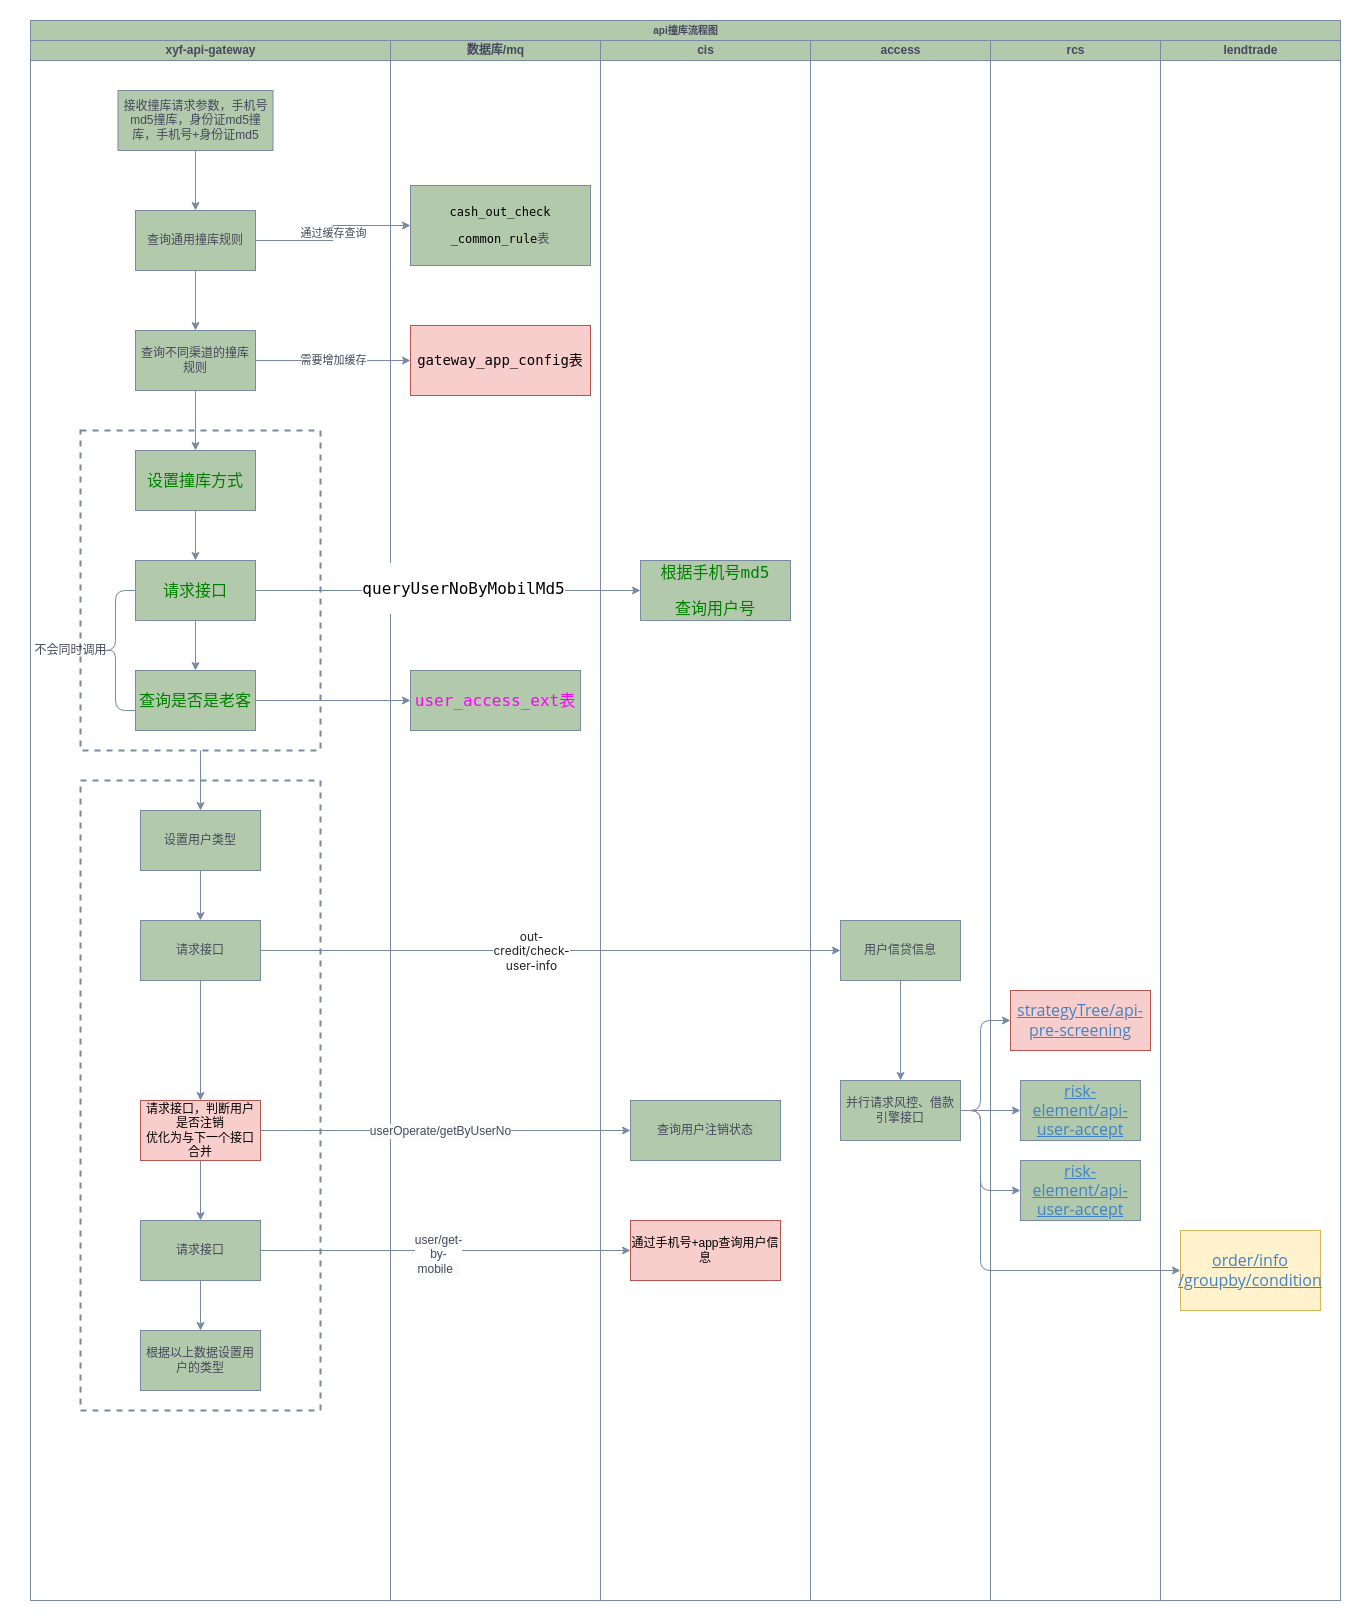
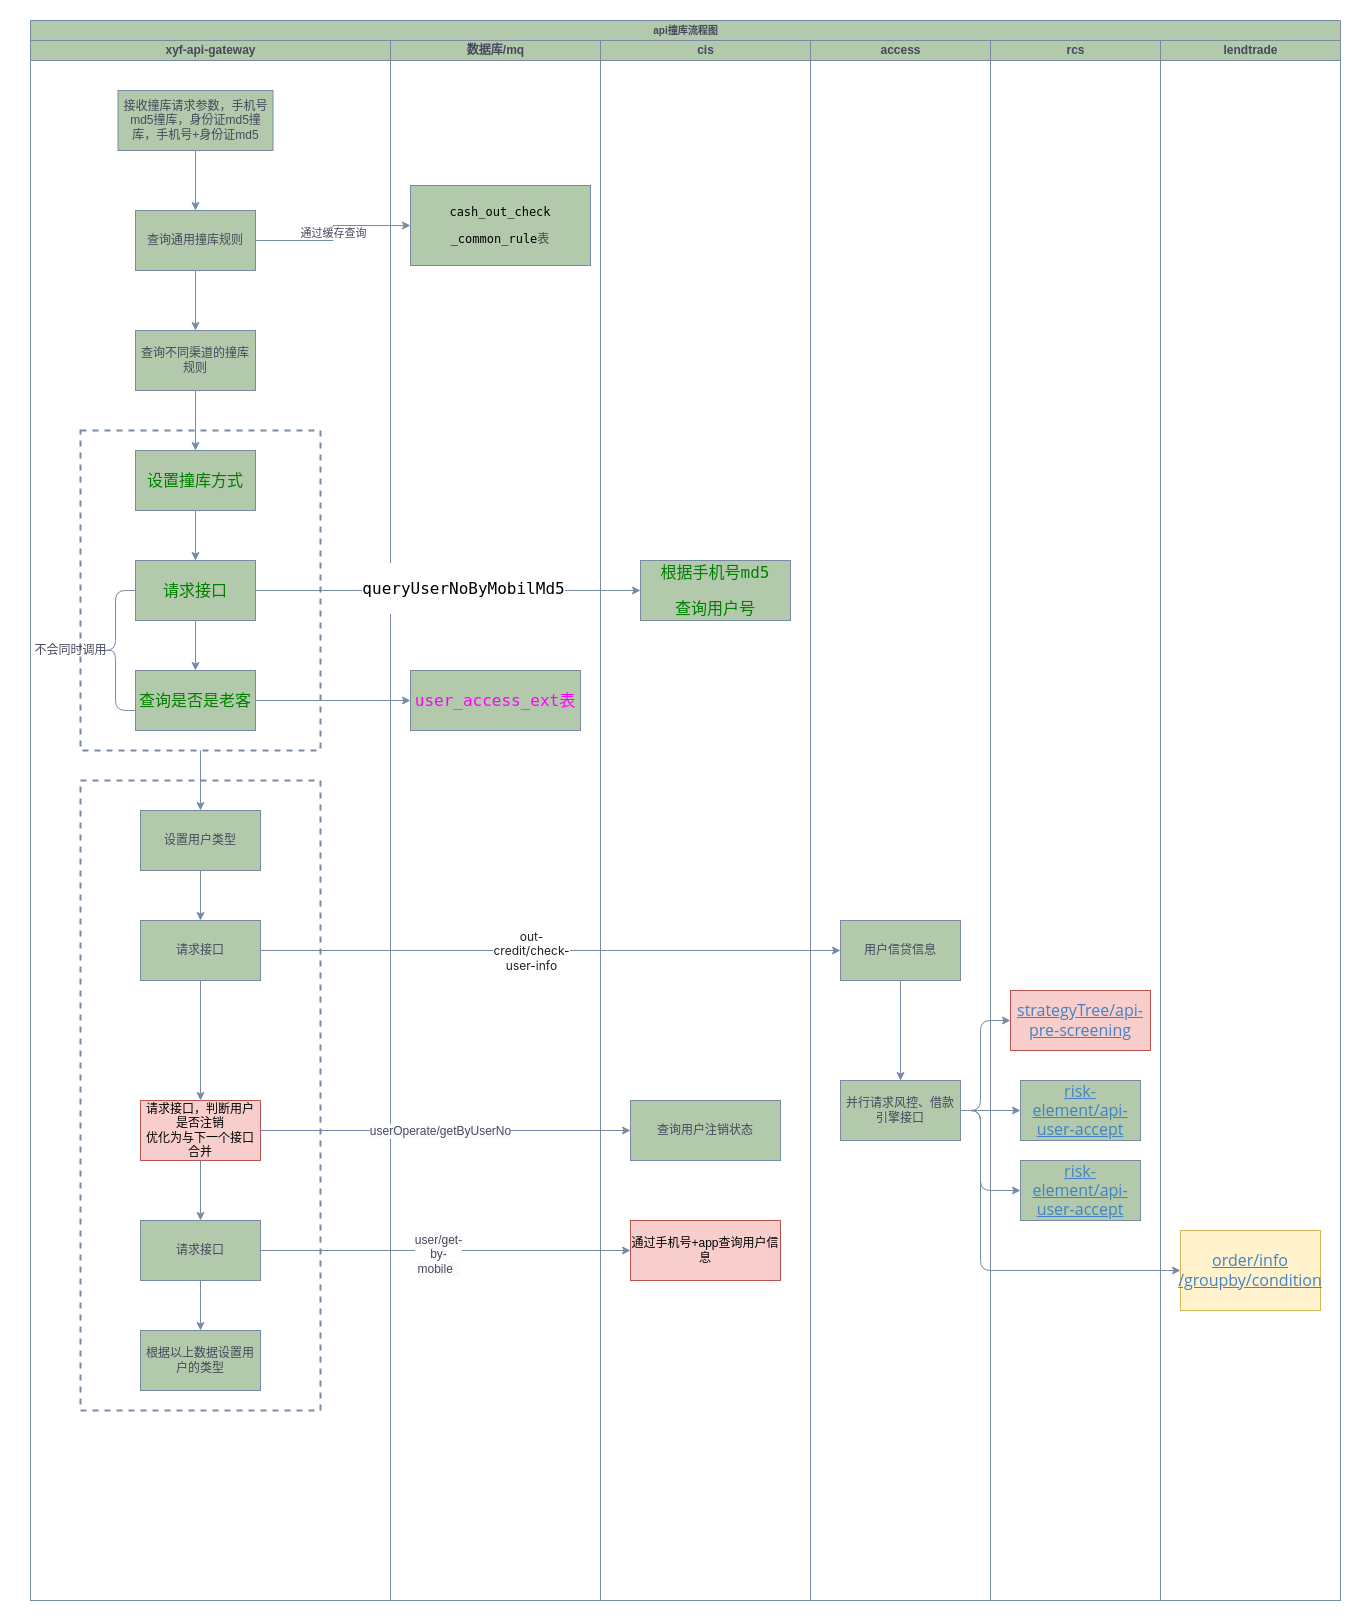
- <mxCell id="48" value="需要增加缓存" style="edgeStyle=orthogonalEdgeStyle;rounded=0;orthogonalLoop=1;jettySize=auto;html=1;strokeColor=#788AA3;fontColor=#46495D;fillColor=#B2C9AB;" edge="1" parent="2" source="10" target="31"><mxGeometry relative="1" as="geometry" /></mxCell>
- <mxCell id="31" value="&lt;div style=&quot;font-family: Menlo-Regular, monospace;&quot;&gt;&lt;pre style=&quot;&quot;&gt;&lt;font style=&quot;font-size: 14px;&quot;&gt;gateway_app_config表&lt;/font&gt;&lt;/pre&gt;&lt;/div&gt;" style="rounded=0;whiteSpace=wrap;html=1;fillColor=#f8cecc;strokeColor=#b85450;labelBackgroundColor=none;" vertex="1" parent="29"><mxGeometry x="20" y="285" width="180" height="70" as="geometry" /></mxCell>
